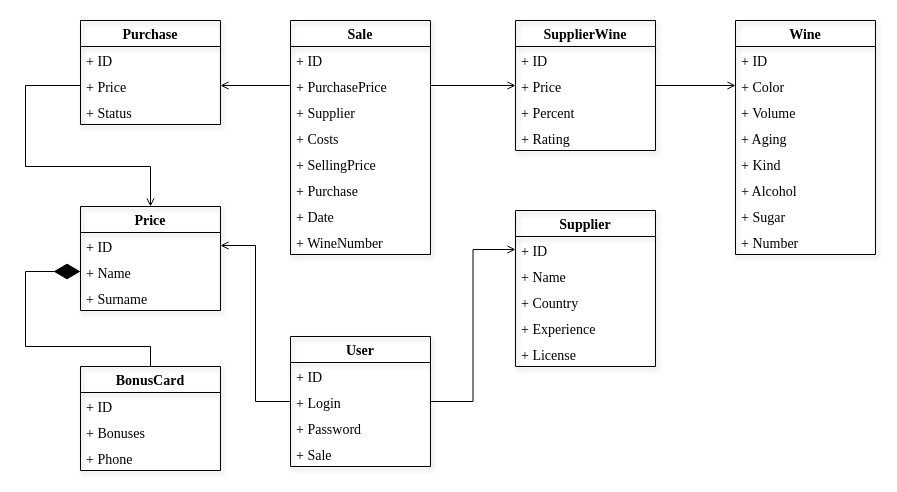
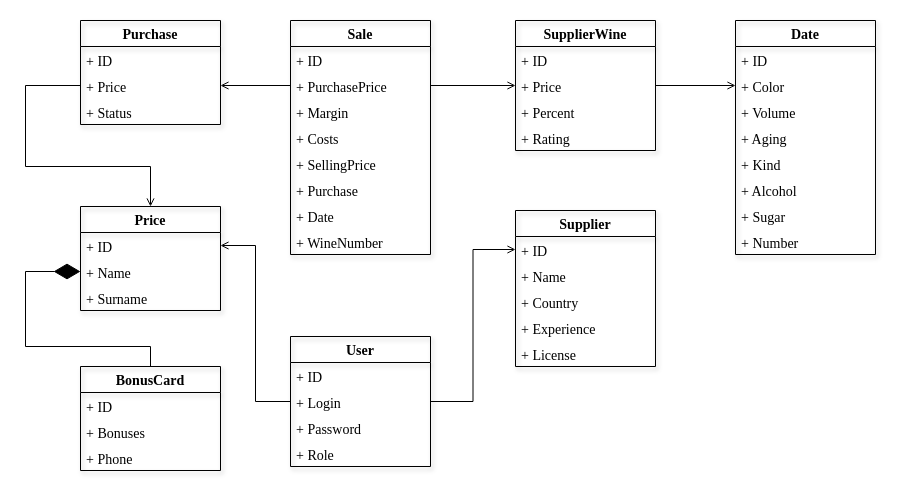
- <mxCell id="23" value="Wine" style="swimlane;fontStyle=1;childLayout=stackLayout;horizontal=1;startSize=26;fillColor=none;horizontalStack=0;resizeParent=1;resizeParentMax=0;resizeLast=0;collapsible=1;marginBottom=0;fontSize=14;fontFamily=Times New Roman;shadow=1;" parent="1" vertex="1"><mxGeometry x="730" y="20" width="140" height="234" as="geometry" /></mxCell>
+ <mxCell id="23" value="Date" style="swimlane;fontStyle=1;childLayout=stackLayout;horizontal=1;startSize=26;fillColor=none;horizontalStack=0;resizeParent=1;resizeParentMax=0;resizeLast=0;collapsible=1;marginBottom=0;fontSize=14;fontFamily=Times New Roman;shadow=1;" parent="1" vertex="1"><mxGeometry x="730" y="20" width="140" height="234" as="geometry" /></mxCell>
- <mxCell id="17" value="+ Supplier" style="text;strokeColor=none;fillColor=none;align=left;verticalAlign=top;spacingLeft=4;spacingRight=4;overflow=hidden;rotatable=0;points=[[0,0.5],[1,0.5]];portConstraint=eastwest;fontSize=14;fontFamily=Times New Roman;shadow=1;" parent="14" vertex="1"><mxGeometry y="78" width="140" height="26" as="geometry" /></mxCell>
+ <mxCell id="17" value="+ Margin" style="text;strokeColor=none;fillColor=none;align=left;verticalAlign=top;spacingLeft=4;spacingRight=4;overflow=hidden;rotatable=0;points=[[0,0.5],[1,0.5]];portConstraint=eastwest;fontSize=14;fontFamily=Times New Roman;shadow=1;" parent="14" vertex="1"><mxGeometry y="78" width="140" height="26" as="geometry" /></mxCell>
- <mxCell id="46" value="+ Sale" style="text;strokeColor=none;fillColor=none;align=left;verticalAlign=top;spacingLeft=4;spacingRight=4;overflow=hidden;rotatable=0;points=[[0,0.5],[1,0.5]];portConstraint=eastwest;fontSize=14;fontFamily=Times New Roman;shadow=1;" vertex="1" parent="42"><mxGeometry y="104" width="140" height="26" as="geometry" /></mxCell>
+ <mxCell id="46" value="+ Role" style="text;strokeColor=none;fillColor=none;align=left;verticalAlign=top;spacingLeft=4;spacingRight=4;overflow=hidden;rotatable=0;points=[[0,0.5],[1,0.5]];portConstraint=eastwest;fontSize=14;fontFamily=Times New Roman;shadow=1;" vertex="1" parent="42"><mxGeometry y="104" width="140" height="26" as="geometry" /></mxCell>
